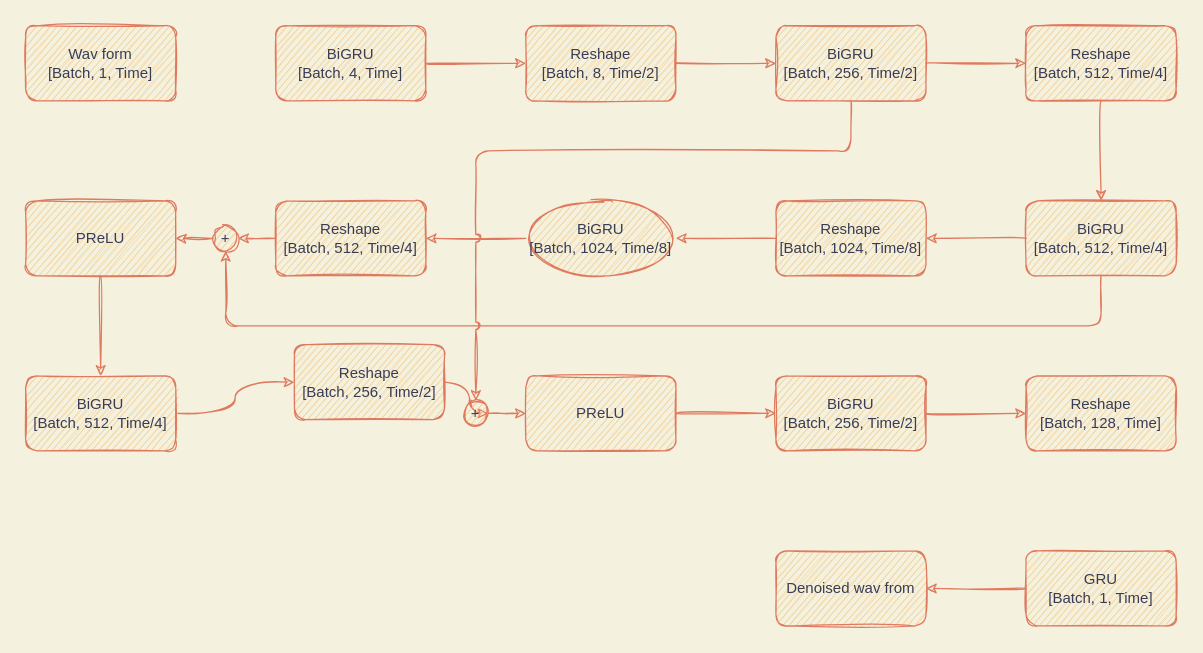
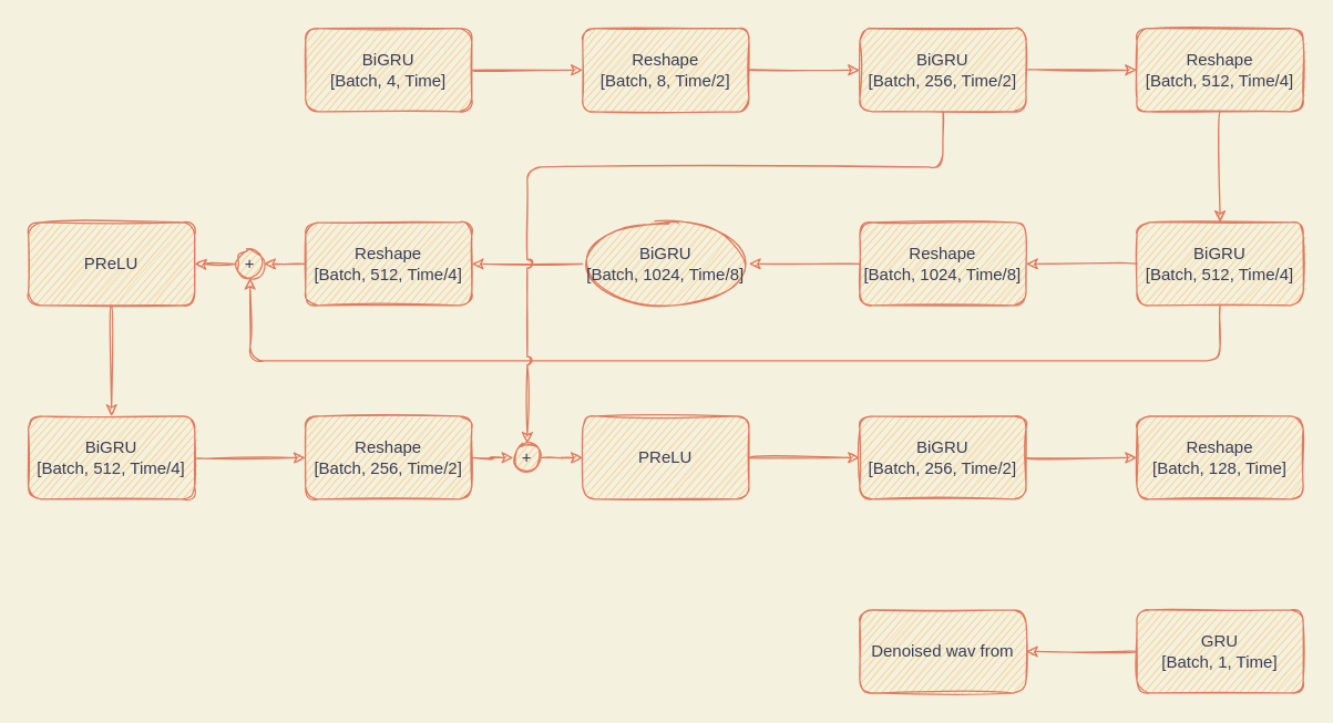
- <mxCell id="2" value="Wav form&lt;br&gt;[Batch, 1, Time]" style="whiteSpace=wrap;html=1;fillColor=#F2CC8F;strokeColor=#E07A5F;rounded=1;sketch=1;fontColor=#393C56;" vertex="1" parent="1"><mxGeometry y="20" width="120" height="60" as="geometry" x="20" /></mxCell>
- <mxCell id="23" value="Reshape&lt;br&gt;[Batch, 256, Time/2]" style="whiteSpace=wrap;html=1;fillColor=#F2CC8F;strokeColor=#E07A5F;rounded=1;sketch=1;fontColor=#393C56;" vertex="1" parent="1"><mxGeometry x="235" y="275" width="120" height="60" as="geometry" /></mxCell>
+ <mxCell id="23" value="Reshape&lt;br&gt;[Batch, 256, Time/2]" style="whiteSpace=wrap;html=1;fillColor=#F2CC8F;strokeColor=#E07A5F;rounded=1;sketch=1;fontColor=#393C56;" vertex="1" parent="1"><mxGeometry x="220" y="300" width="120" height="60" as="geometry" /></mxCell>
